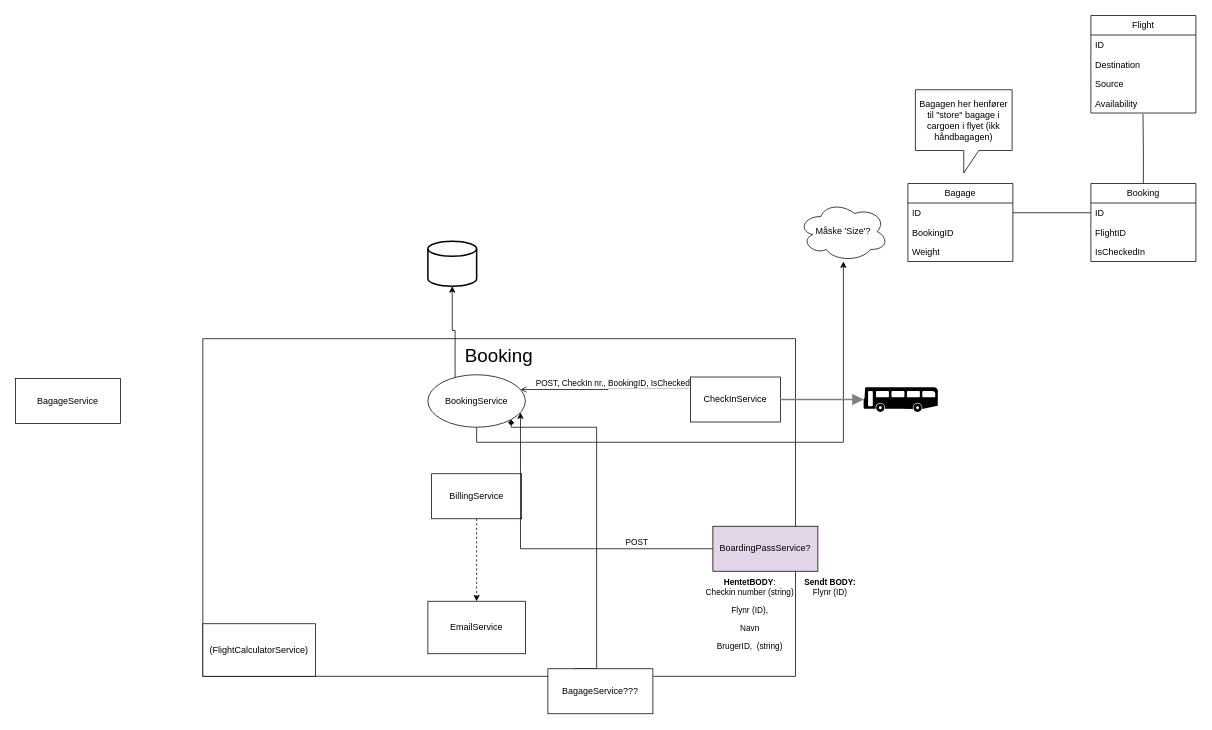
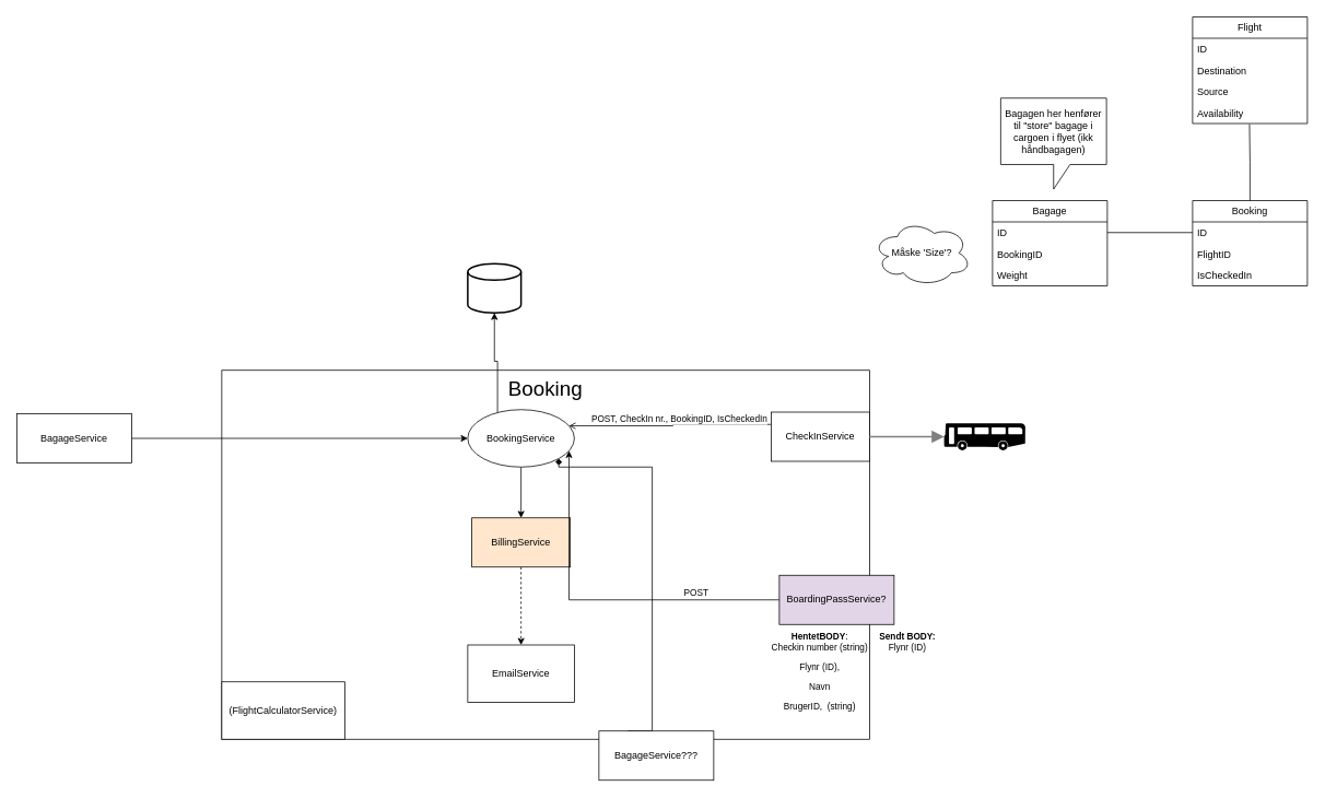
- <mxCell id="19" value="CheckInService" style="rounded=0;whiteSpace=wrap;html=1;" vertex="1" parent="1"><mxGeometry x="920" y="502" width="120" height="60" as="geometry" /></mxCell>
+ <mxCell id="19" value="CheckInService" style="rounded=0;whiteSpace=wrap;html=1;" vertex="1" parent="1"><mxGeometry x="940" y="502" width="120" height="60" as="geometry" /></mxCell>
+ <mxCell id="11" style="edgeStyle=orthogonalEdgeStyle;rounded=0;orthogonalLoop=1;jettySize=auto;html=1;exitX=1;exitY=0.5;exitDx=0;exitDy=0;entryX=0;entryY=0.5;entryDx=0;entryDy=0;" edge="1" parent="1" source="12" target="15"><mxGeometry relative="1" as="geometry" /></mxCell>
- <mxCell id="13" style="edgeStyle=orthogonalEdgeStyle;rounded=0;orthogonalLoop=1;jettySize=auto;html=1;exitX=0.5;exitY=1;exitDx=0;exitDy=0;" edge="1" parent="1" source="15" target="40"><mxGeometry relative="1" as="geometry" /></mxCell>
+ <mxCell id="13" style="edgeStyle=orthogonalEdgeStyle;rounded=0;orthogonalLoop=1;jettySize=auto;html=1;exitX=0.5;exitY=1;exitDx=0;exitDy=0;" edge="1" parent="1" source="15" target="5"><mxGeometry relative="1" as="geometry" /></mxCell>
- <mxCell id="5" value="BillingService" style="rounded=0;whiteSpace=wrap;html=1;" vertex="1" parent="1"><mxGeometry x="575" y="631" width="120" height="60" as="geometry" /></mxCell>
+ <mxCell id="5" value="BillingService" style="rounded=0;whiteSpace=wrap;html=1;fillColor=#ffe6cc;" vertex="1" parent="1"><mxGeometry x="575" y="631" width="120" height="60" as="geometry" /></mxCell>
- <mxCell id="3" value="EmailService" style="rounded=0;whiteSpace=wrap;html=1;" vertex="1" parent="1"><mxGeometry x="570" y="801" width="130" height="70" as="geometry" /></mxCell>
+ <mxCell id="3" value="EmailService" style="rounded=0;whiteSpace=wrap;html=1;" vertex="1" parent="1"><mxGeometry x="570" y="786" width="130" height="70" as="geometry" /></mxCell>
